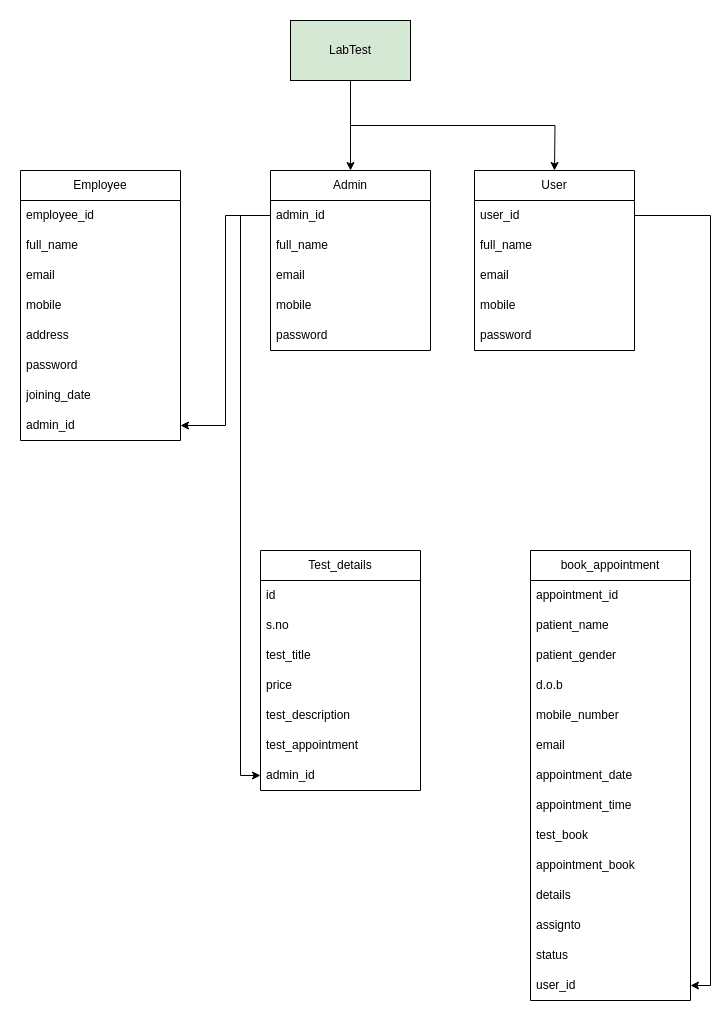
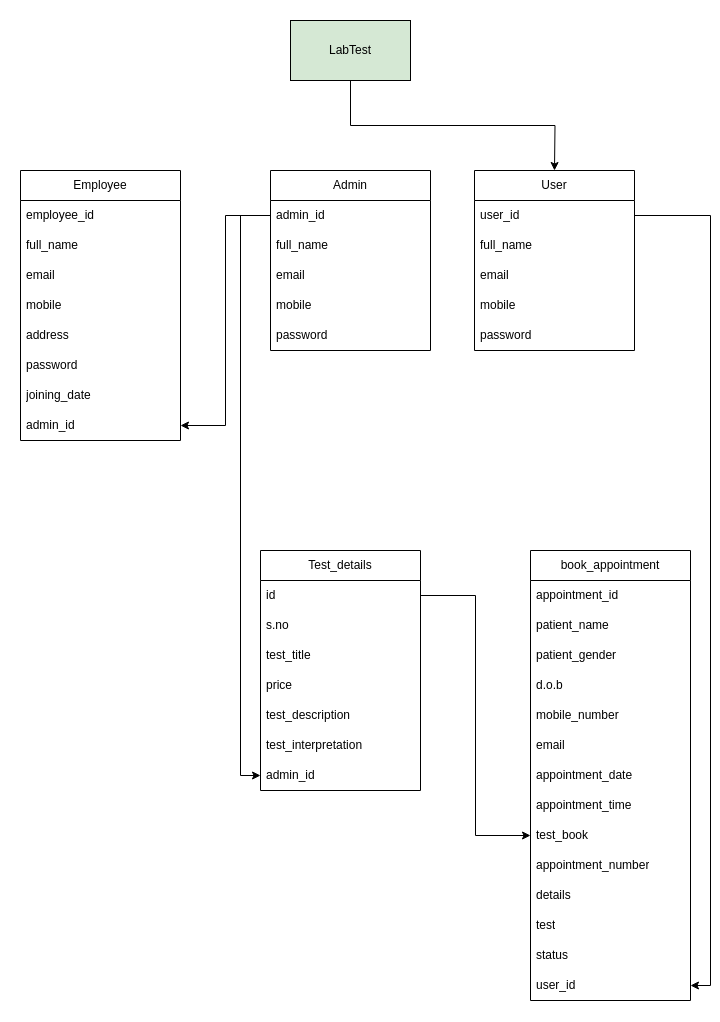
- <mxCell id="3" style="edgeStyle=orthogonalEdgeStyle;rounded=0;orthogonalLoop=1;jettySize=auto;html=1;exitX=0.5;exitY=1;exitDx=0;exitDy=0;entryX=0.5;entryY=0;entryDx=0;entryDy=0;" edge="1" parent="1" source="4" target="35"><mxGeometry relative="1" as="geometry" /></mxCell>
+ <mxCell id="34" style="edgeStyle=orthogonalEdgeStyle;rounded=0;orthogonalLoop=1;jettySize=auto;html=1;exitX=1;exitY=0.5;exitDx=0;exitDy=0;entryX=0;entryY=0.5;entryDx=0;entryDy=0;" edge="1" parent="1" source="12" target="28"><mxGeometry relative="1" as="geometry" /></mxCell>
- <mxCell id="17" value="test_appointment" style="text;strokeColor=none;fillColor=none;align=left;verticalAlign=middle;spacingLeft=4;spacingRight=4;overflow=hidden;points=[[0,0.5],[1,0.5]];portConstraint=eastwest;rotatable=0;whiteSpace=wrap;html=1;" vertex="1" parent="11"><mxGeometry y="180" width="160" height="30" as="geometry" /></mxCell>
+ <mxCell id="17" value="test_interpretation" style="text;strokeColor=none;fillColor=none;align=left;verticalAlign=middle;spacingLeft=4;spacingRight=4;overflow=hidden;points=[[0,0.5],[1,0.5]];portConstraint=eastwest;rotatable=0;whiteSpace=wrap;html=1;" vertex="1" parent="11"><mxGeometry y="180" width="160" height="30" as="geometry" /></mxCell>
- <mxCell id="29" value="appointment_book" style="text;strokeColor=none;fillColor=none;align=left;verticalAlign=middle;spacingLeft=4;spacingRight=4;overflow=hidden;points=[[0,0.5],[1,0.5]];portConstraint=eastwest;rotatable=0;whiteSpace=wrap;html=1;" vertex="1" parent="19"><mxGeometry y="300" width="160" height="30" as="geometry" /></mxCell>
+ <mxCell id="29" value="appointment_number" style="text;strokeColor=none;fillColor=none;align=left;verticalAlign=middle;spacingLeft=4;spacingRight=4;overflow=hidden;points=[[0,0.5],[1,0.5]];portConstraint=eastwest;rotatable=0;whiteSpace=wrap;html=1;" vertex="1" parent="19"><mxGeometry y="300" width="160" height="30" as="geometry" /></mxCell>
- <mxCell id="31" value="assignto" style="text;strokeColor=none;fillColor=none;align=left;verticalAlign=middle;spacingLeft=4;spacingRight=4;overflow=hidden;points=[[0,0.5],[1,0.5]];portConstraint=eastwest;rotatable=0;whiteSpace=wrap;html=1;" vertex="1" parent="19"><mxGeometry y="360" width="160" height="30" as="geometry" /></mxCell>
+ <mxCell id="31" value="test" style="text;strokeColor=none;fillColor=none;align=left;verticalAlign=middle;spacingLeft=4;spacingRight=4;overflow=hidden;points=[[0,0.5],[1,0.5]];portConstraint=eastwest;rotatable=0;whiteSpace=wrap;html=1;" vertex="1" parent="19"><mxGeometry y="360" width="160" height="30" as="geometry" /></mxCell>
